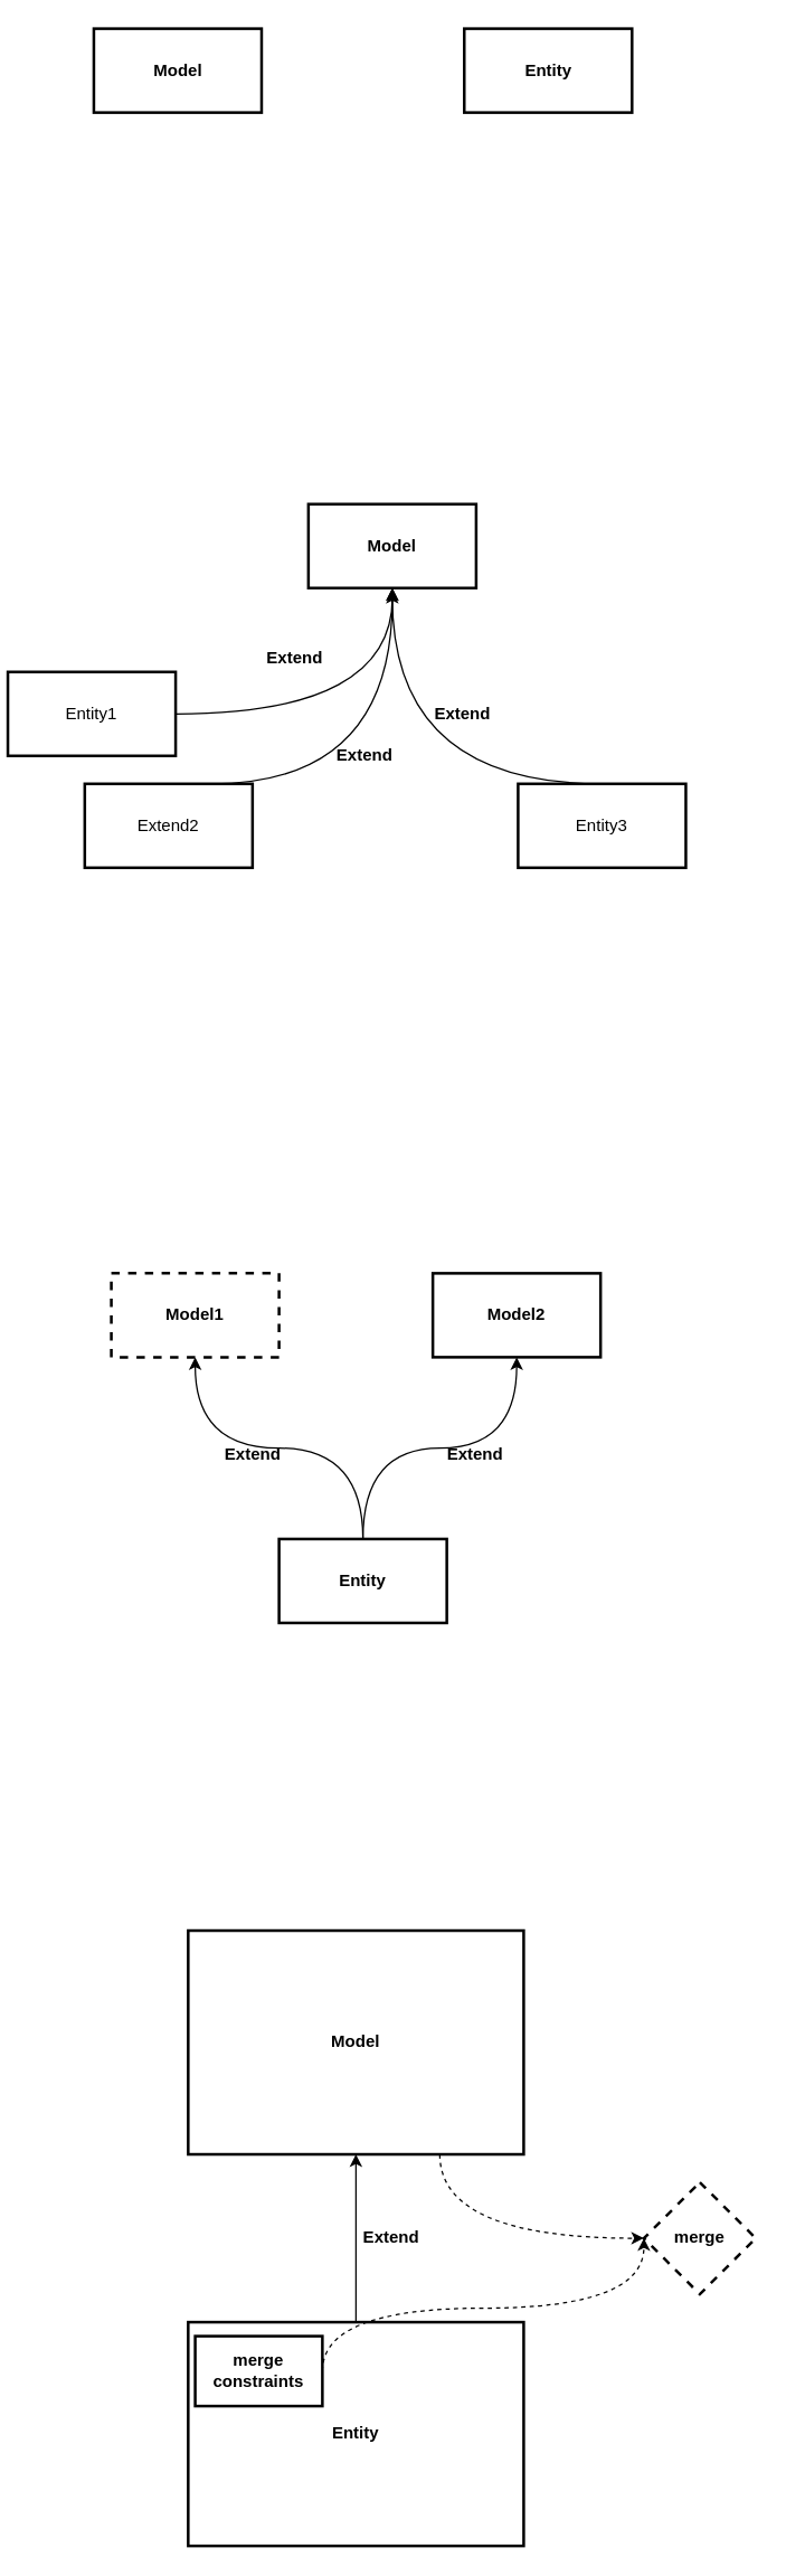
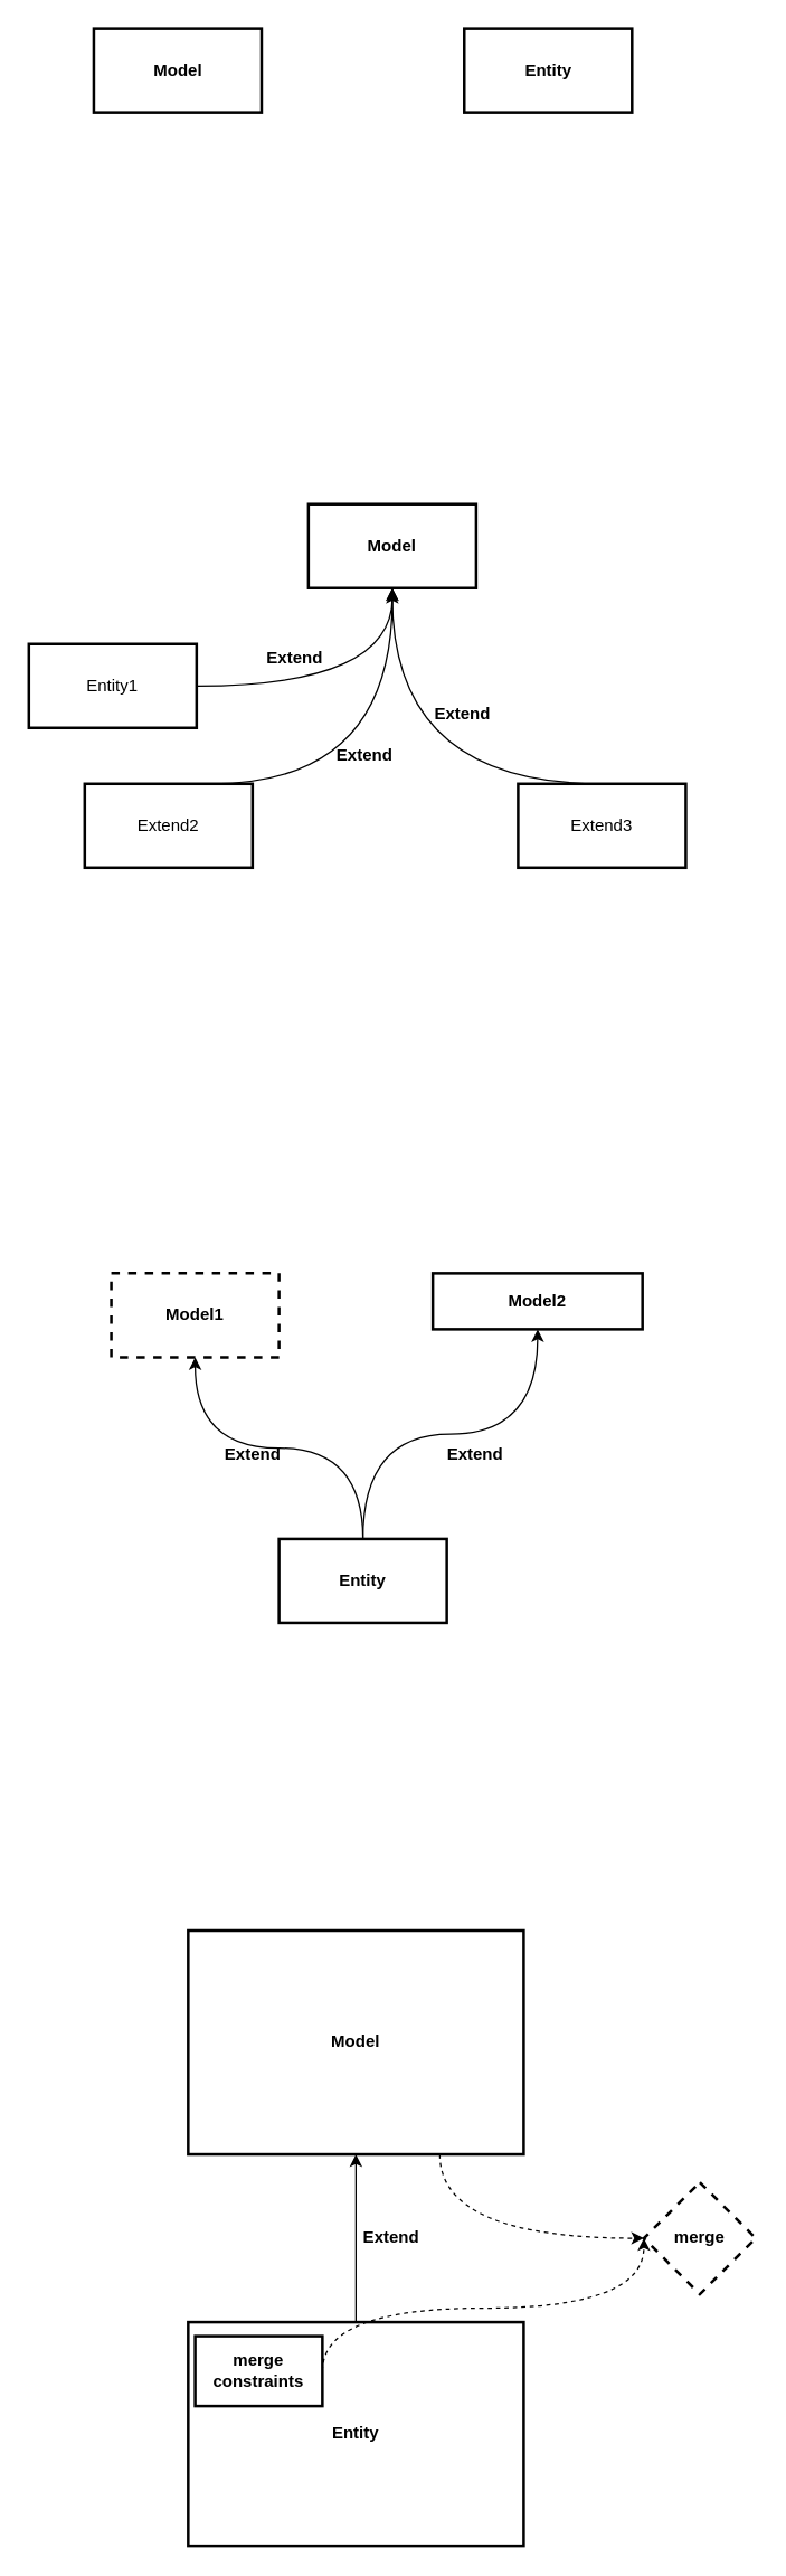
- <mxCell id="8" value="&lt;font color=&quot;#000000&quot;&gt;Entity1&lt;/font&gt;" style="rounded=0;whiteSpace=wrap;html=1;fillColor=#FFFFFF;strokeWidth=2;strokeColor=#000000;" vertex="1" parent="1"><mxGeometry x="5" y="480" width="120" height="60" as="geometry" /></mxCell>
+ <mxCell id="8" value="&lt;font color=&quot;#000000&quot;&gt;Entity1&lt;/font&gt;" style="rounded=0;whiteSpace=wrap;html=1;fillColor=#FFFFFF;strokeWidth=2;strokeColor=#000000;" vertex="1" parent="1"><mxGeometry x="20" y="460" width="120" height="60" as="geometry" /></mxCell>
- <mxCell id="6" value="&lt;span style=&quot;color: rgb(0 , 0 , 0)&quot;&gt;Entity3&lt;/span&gt;" style="rounded=0;whiteSpace=wrap;html=1;fillColor=#FFFFFF;strokeWidth=2;strokeColor=#000000;" vertex="1" parent="1"><mxGeometry x="370" y="560" width="120" height="60" as="geometry" /></mxCell>
+ <mxCell id="6" value="&lt;span style=&quot;color: rgb(0 , 0 , 0)&quot;&gt;Extend3&lt;/span&gt;" style="rounded=0;whiteSpace=wrap;html=1;fillColor=#FFFFFF;strokeWidth=2;strokeColor=#000000;" vertex="1" parent="1"><mxGeometry x="370" y="560" width="120" height="60" as="geometry" /></mxCell>
- <mxCell id="15" value="&lt;font color=&quot;#000000&quot;&gt;&lt;b&gt;Model2&lt;/b&gt;&lt;/font&gt;" style="rounded=0;whiteSpace=wrap;html=1;fillColor=#FFFFFF;strokeWidth=2;strokeColor=#000000;" vertex="1" parent="1"><mxGeometry x="309" y="910" width="120" height="60" as="geometry" /></mxCell>
+ <mxCell id="15" value="&lt;font color=&quot;#000000&quot;&gt;&lt;b&gt;Model2&lt;/b&gt;&lt;/font&gt;" style="rounded=0;whiteSpace=wrap;html=1;fillColor=#FFFFFF;strokeWidth=2;strokeColor=#000000;" vertex="1" parent="1"><mxGeometry x="309" y="910" width="150" height="40" as="geometry" /></mxCell>
